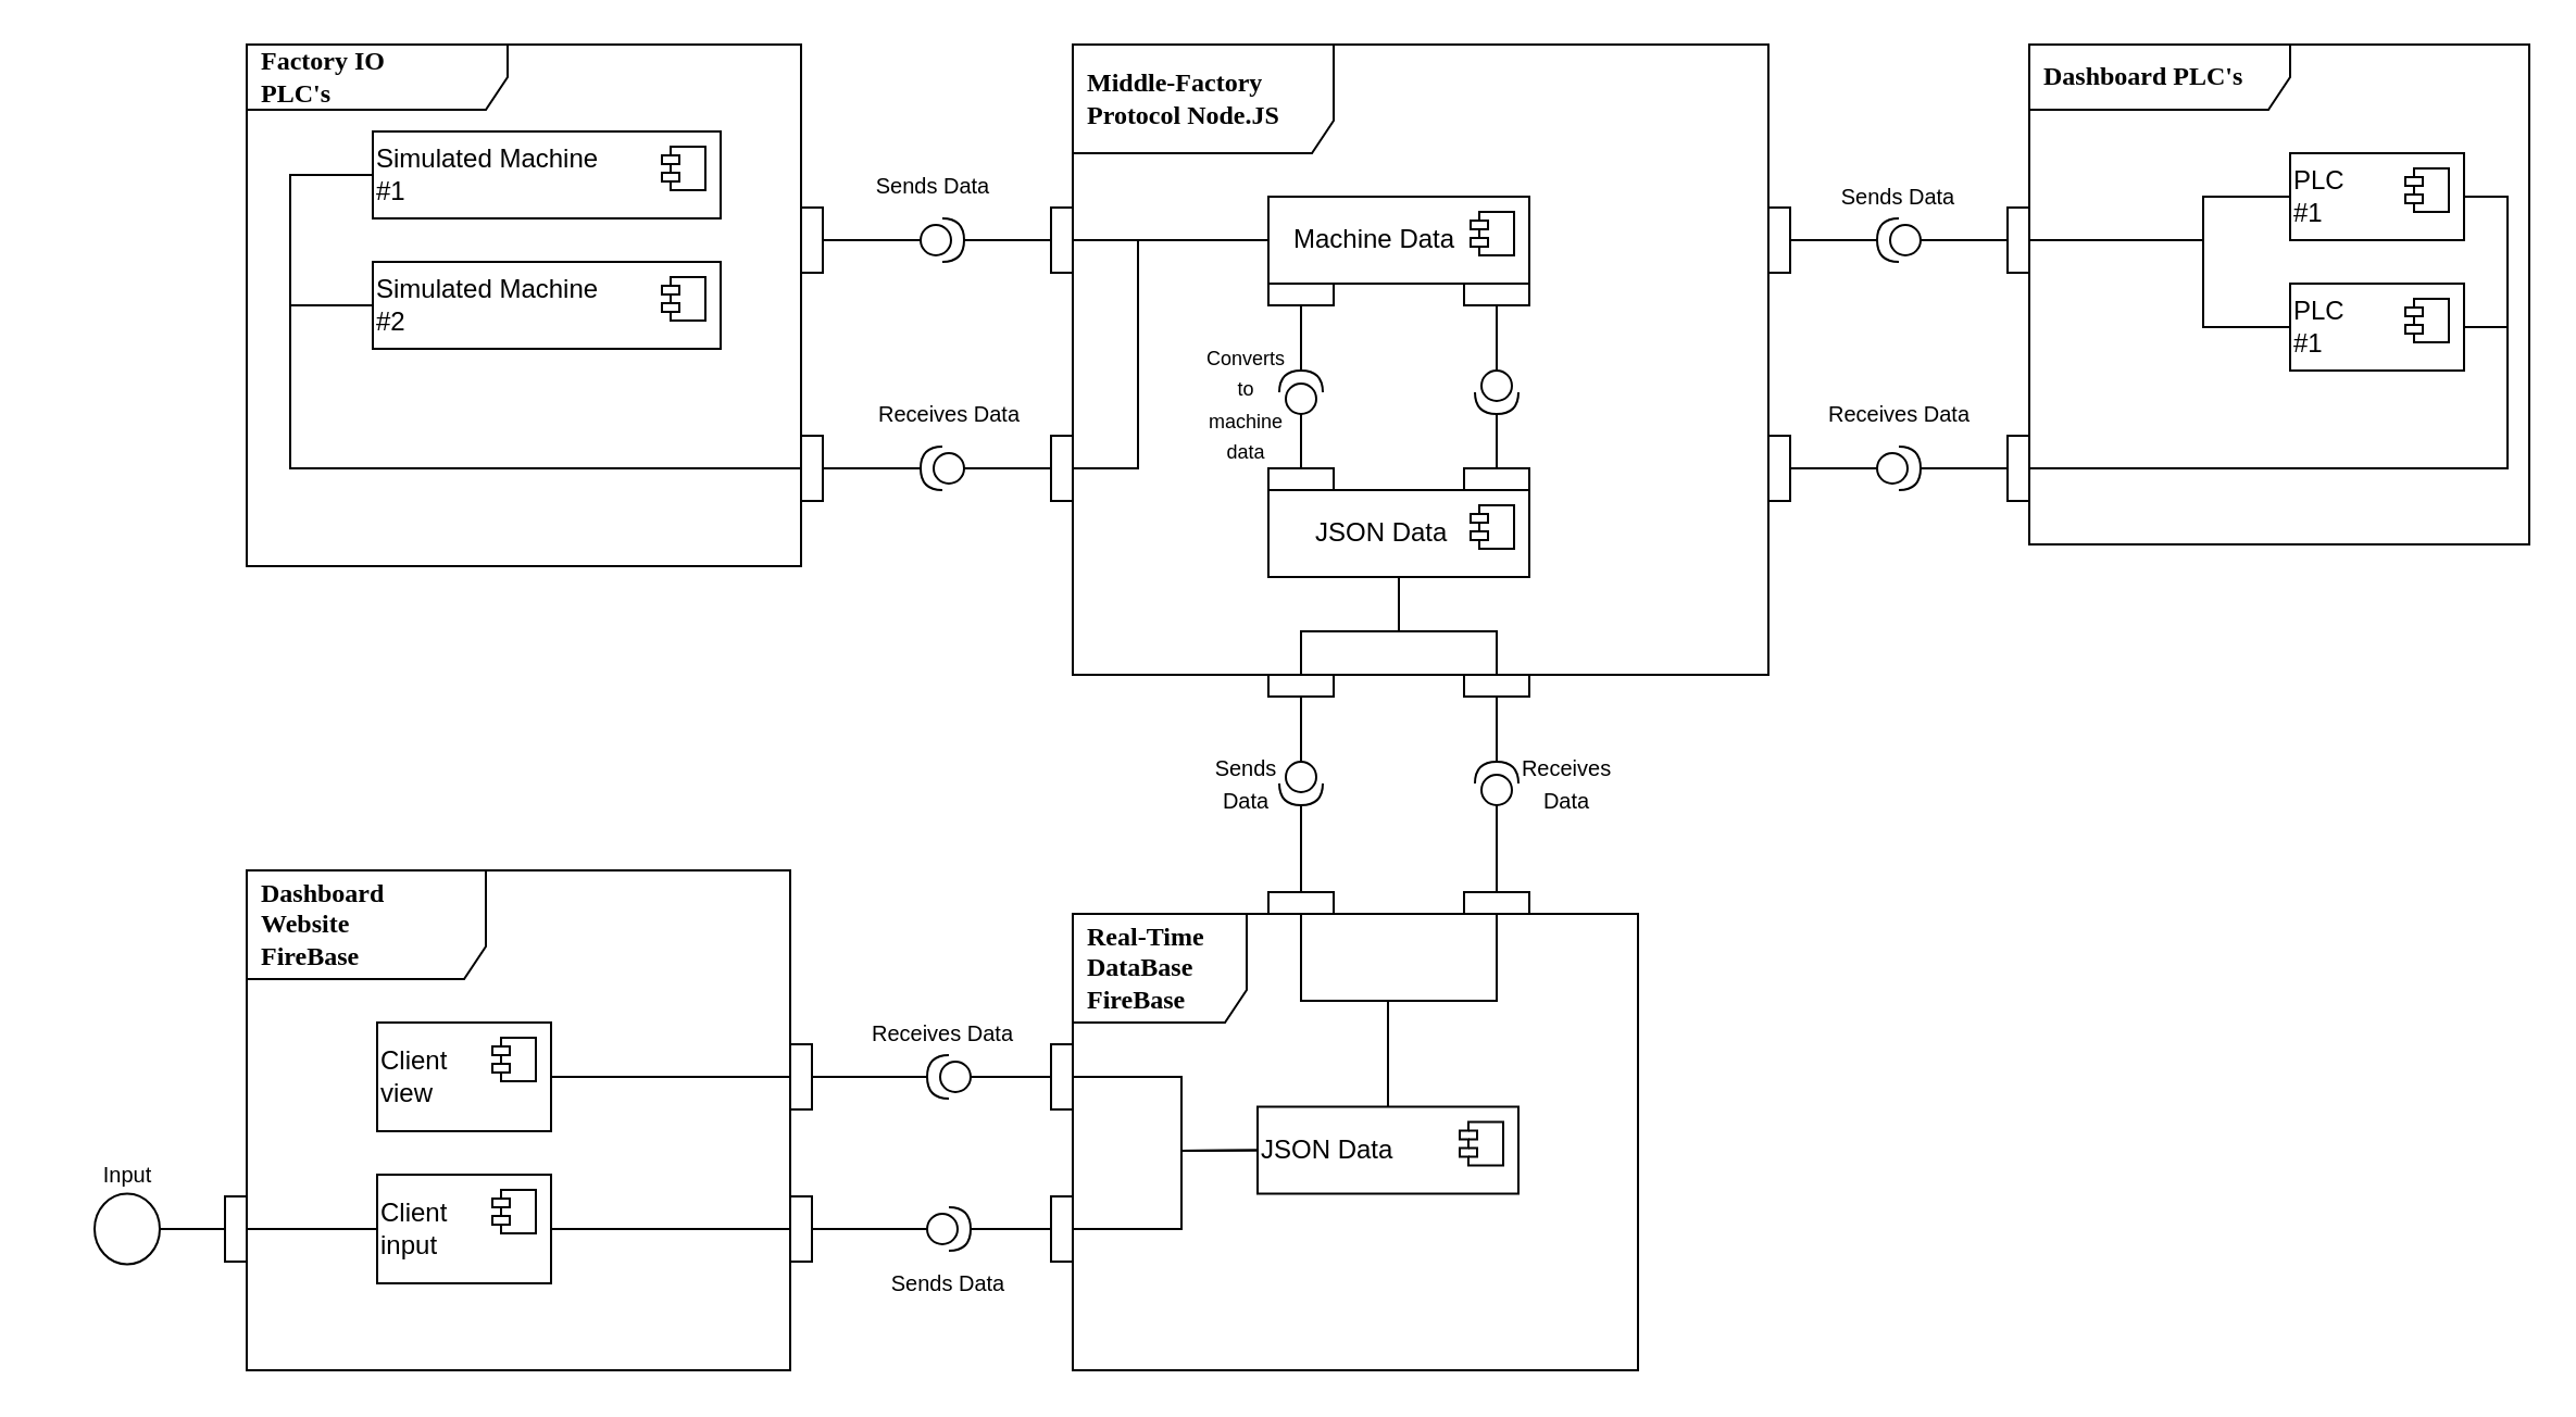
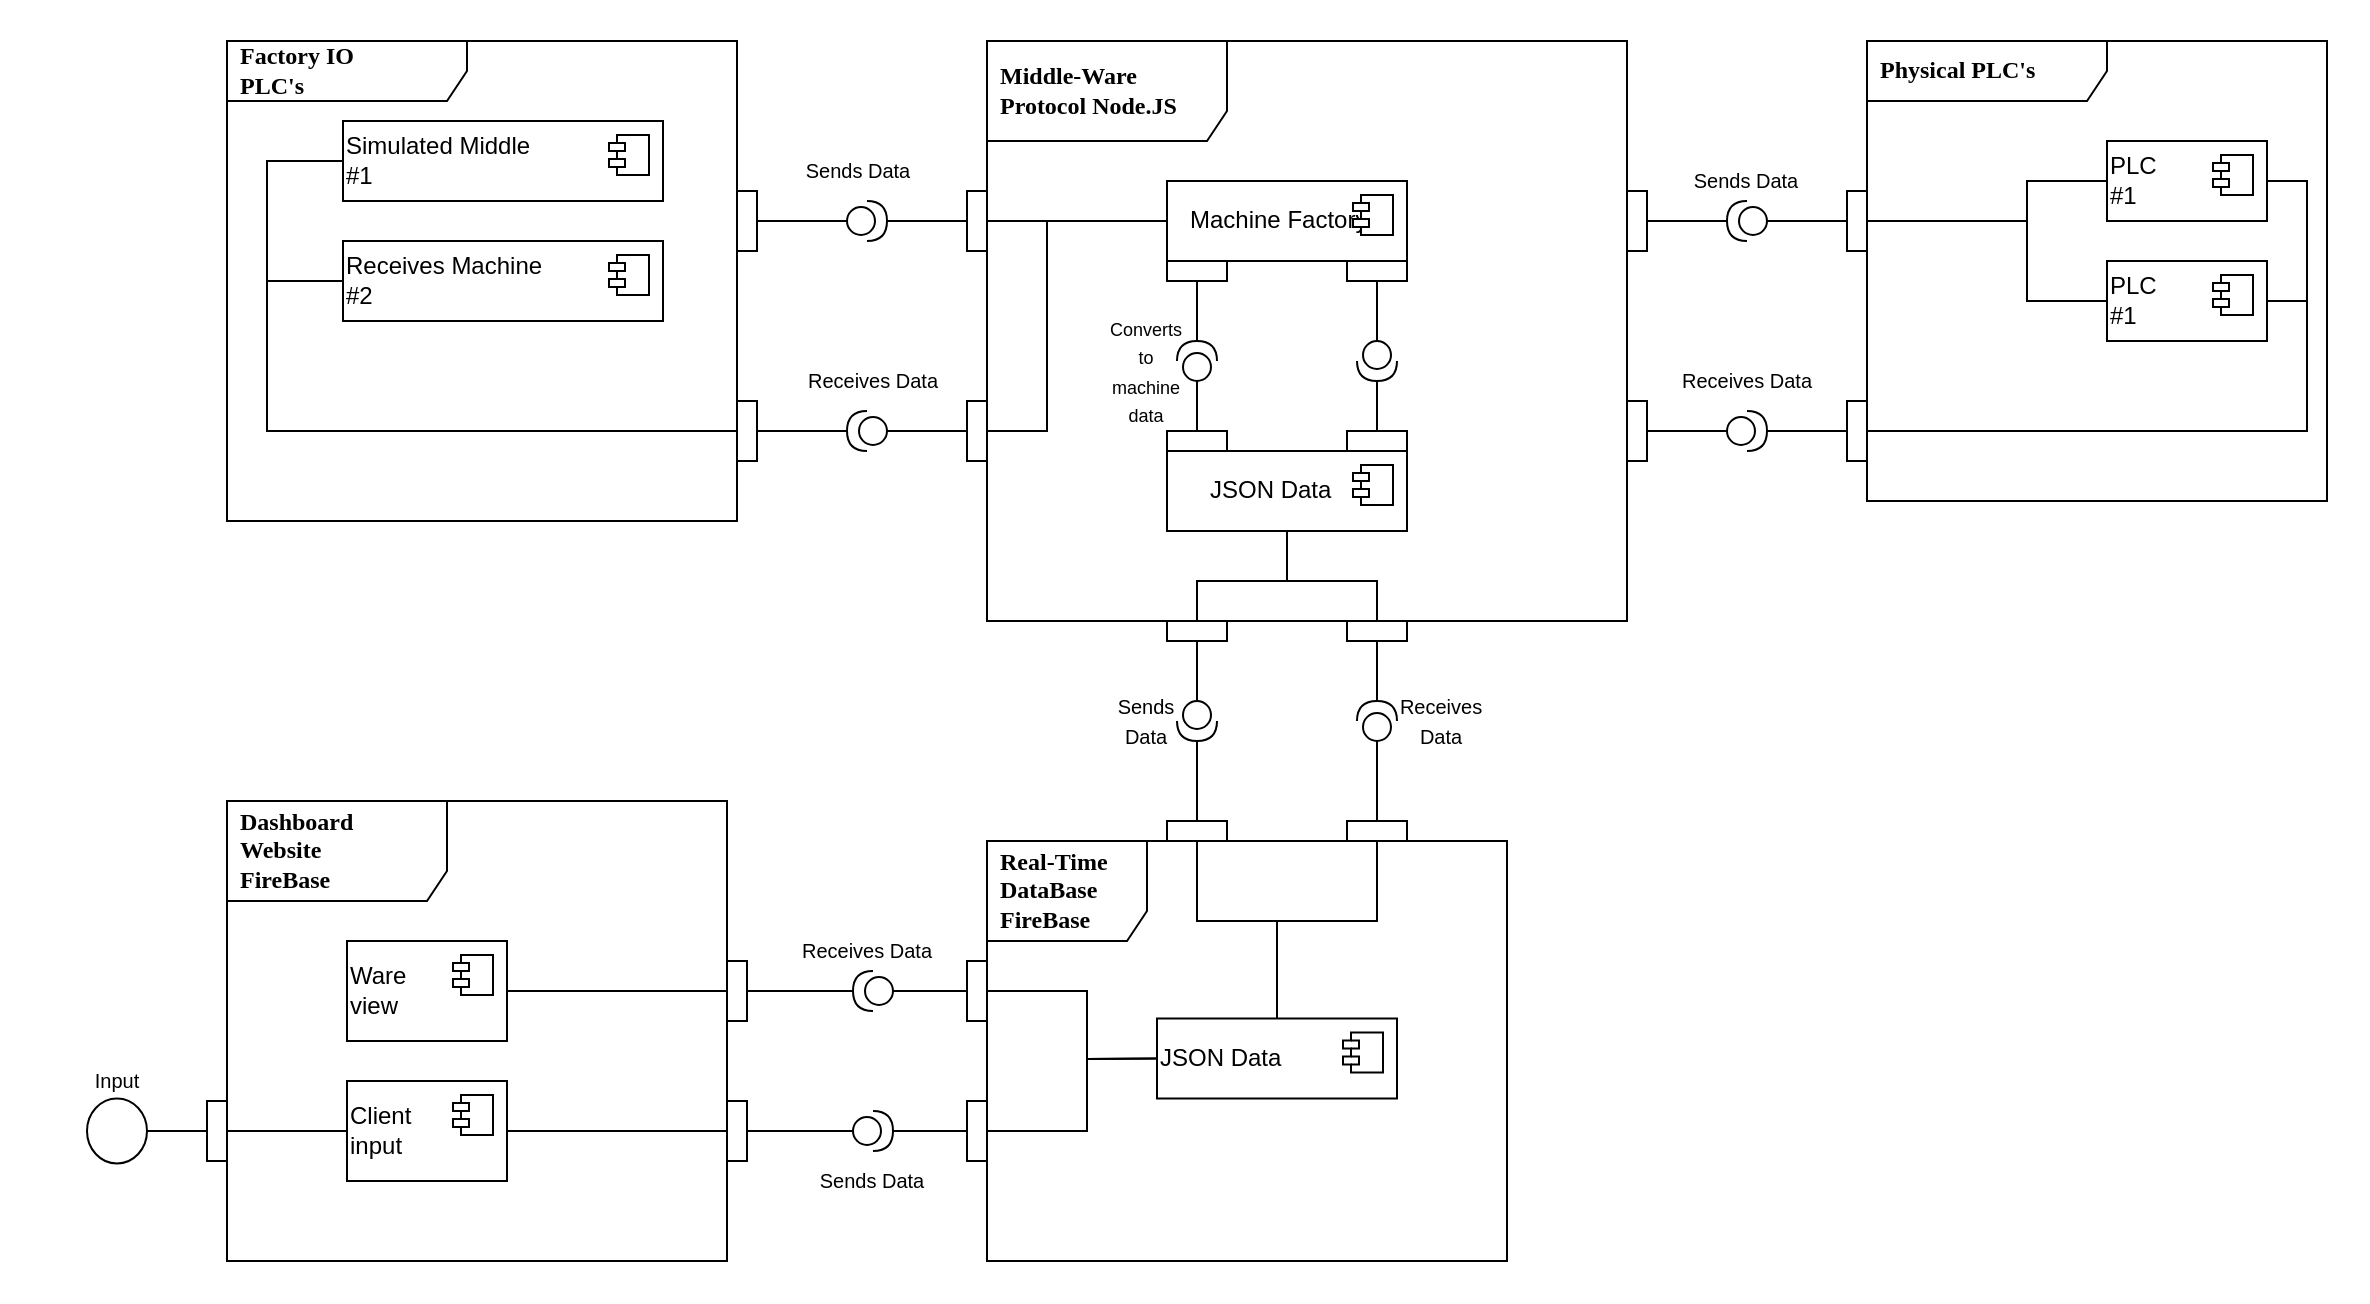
- <mxCell id="84" value="&lt;b&gt;Dashboard PLC's&lt;br&gt;&lt;/b&gt;" style="shape=umlFrame;whiteSpace=wrap;html=1;width=120;height=30;boundedLbl=1;verticalAlign=middle;align=left;spacingLeft=5;rounded=0;shadow=0;labelBackgroundColor=none;comic=0;fontFamily=Verdana;fontSize=12;fontColor=default;strokeColor=default;strokeWidth=1;fillColor=default;" vertex="1" parent="1"><mxGeometry x="933" y="20" width="230" height="230" as="geometry" /></mxCell>
+ <mxCell id="84" value="&lt;b&gt;Physical PLC's&lt;br&gt;&lt;/b&gt;" style="shape=umlFrame;whiteSpace=wrap;html=1;width=120;height=30;boundedLbl=1;verticalAlign=middle;align=left;spacingLeft=5;rounded=0;shadow=0;labelBackgroundColor=none;comic=0;fontFamily=Verdana;fontSize=12;fontColor=default;strokeColor=default;strokeWidth=1;fillColor=default;" vertex="1" parent="1"><mxGeometry x="933" y="20" width="230" height="230" as="geometry" /></mxCell>
- <mxCell id="5" value="&lt;b&gt;Middle-Factory&lt;br&gt;Protocol Node.JS&lt;br&gt;&lt;/b&gt;" style="shape=umlFrame;whiteSpace=wrap;html=1;width=120;height=50;boundedLbl=1;verticalAlign=middle;align=left;spacingLeft=5;rounded=0;shadow=0;labelBackgroundColor=none;comic=0;fontFamily=Verdana;fontSize=12;fontColor=default;strokeColor=default;strokeWidth=1;fillColor=default;" vertex="1" parent="1"><mxGeometry x="493" y="20" width="320" height="290" as="geometry" /></mxCell>
+ <mxCell id="5" value="&lt;b&gt;Middle-Ware&lt;br&gt;Protocol Node.JS&lt;br&gt;&lt;/b&gt;" style="shape=umlFrame;whiteSpace=wrap;html=1;width=120;height=50;boundedLbl=1;verticalAlign=middle;align=left;spacingLeft=5;rounded=0;shadow=0;labelBackgroundColor=none;comic=0;fontFamily=Verdana;fontSize=12;fontColor=default;strokeColor=default;strokeWidth=1;fillColor=default;" vertex="1" parent="1"><mxGeometry x="493" y="20" width="320" height="290" as="geometry" /></mxCell>
- <mxCell id="12" value="Simulated Machine&lt;br&gt;#1" style="html=1;dropTarget=0;align=left;" vertex="1" parent="1"><mxGeometry x="171" y="60" width="160" height="40" as="geometry" /></mxCell>
+ <mxCell id="12" value="Simulated Middle&lt;br&gt;#1" style="html=1;dropTarget=0;align=left;" vertex="1" parent="1"><mxGeometry x="171" y="60" width="160" height="40" as="geometry" /></mxCell>
- <mxCell id="16" value="&amp;nbsp; &amp;nbsp;Machine Data" style="html=1;dropTarget=0;align=left;" vertex="1" parent="1"><mxGeometry x="583" y="90" width="120" height="40" as="geometry" /></mxCell>
+ <mxCell id="16" value="&amp;nbsp; &amp;nbsp;Machine Factory" style="html=1;dropTarget=0;align=left;" vertex="1" parent="1"><mxGeometry x="583" y="90" width="120" height="40" as="geometry" /></mxCell>
- <mxCell id="14" value="Simulated Machine&lt;br&gt;#2" style="html=1;dropTarget=0;align=left;" vertex="1" parent="1"><mxGeometry x="171" y="120" width="160" height="40" as="geometry" /></mxCell>
+ <mxCell id="14" value="Receives Machine&lt;br&gt;#2" style="html=1;dropTarget=0;align=left;" vertex="1" parent="1"><mxGeometry x="171" y="120" width="160" height="40" as="geometry" /></mxCell>
- <mxCell id="6" value="Client&lt;br&gt;view" style="html=1;dropTarget=0;align=left;" vertex="1" parent="1"><mxGeometry x="173" y="470" width="80" height="50" as="geometry" /></mxCell>
+ <mxCell id="6" value="Ware&lt;br&gt;view" style="html=1;dropTarget=0;align=left;" vertex="1" parent="1"><mxGeometry x="173" y="470" width="80" height="50" as="geometry" /></mxCell>
